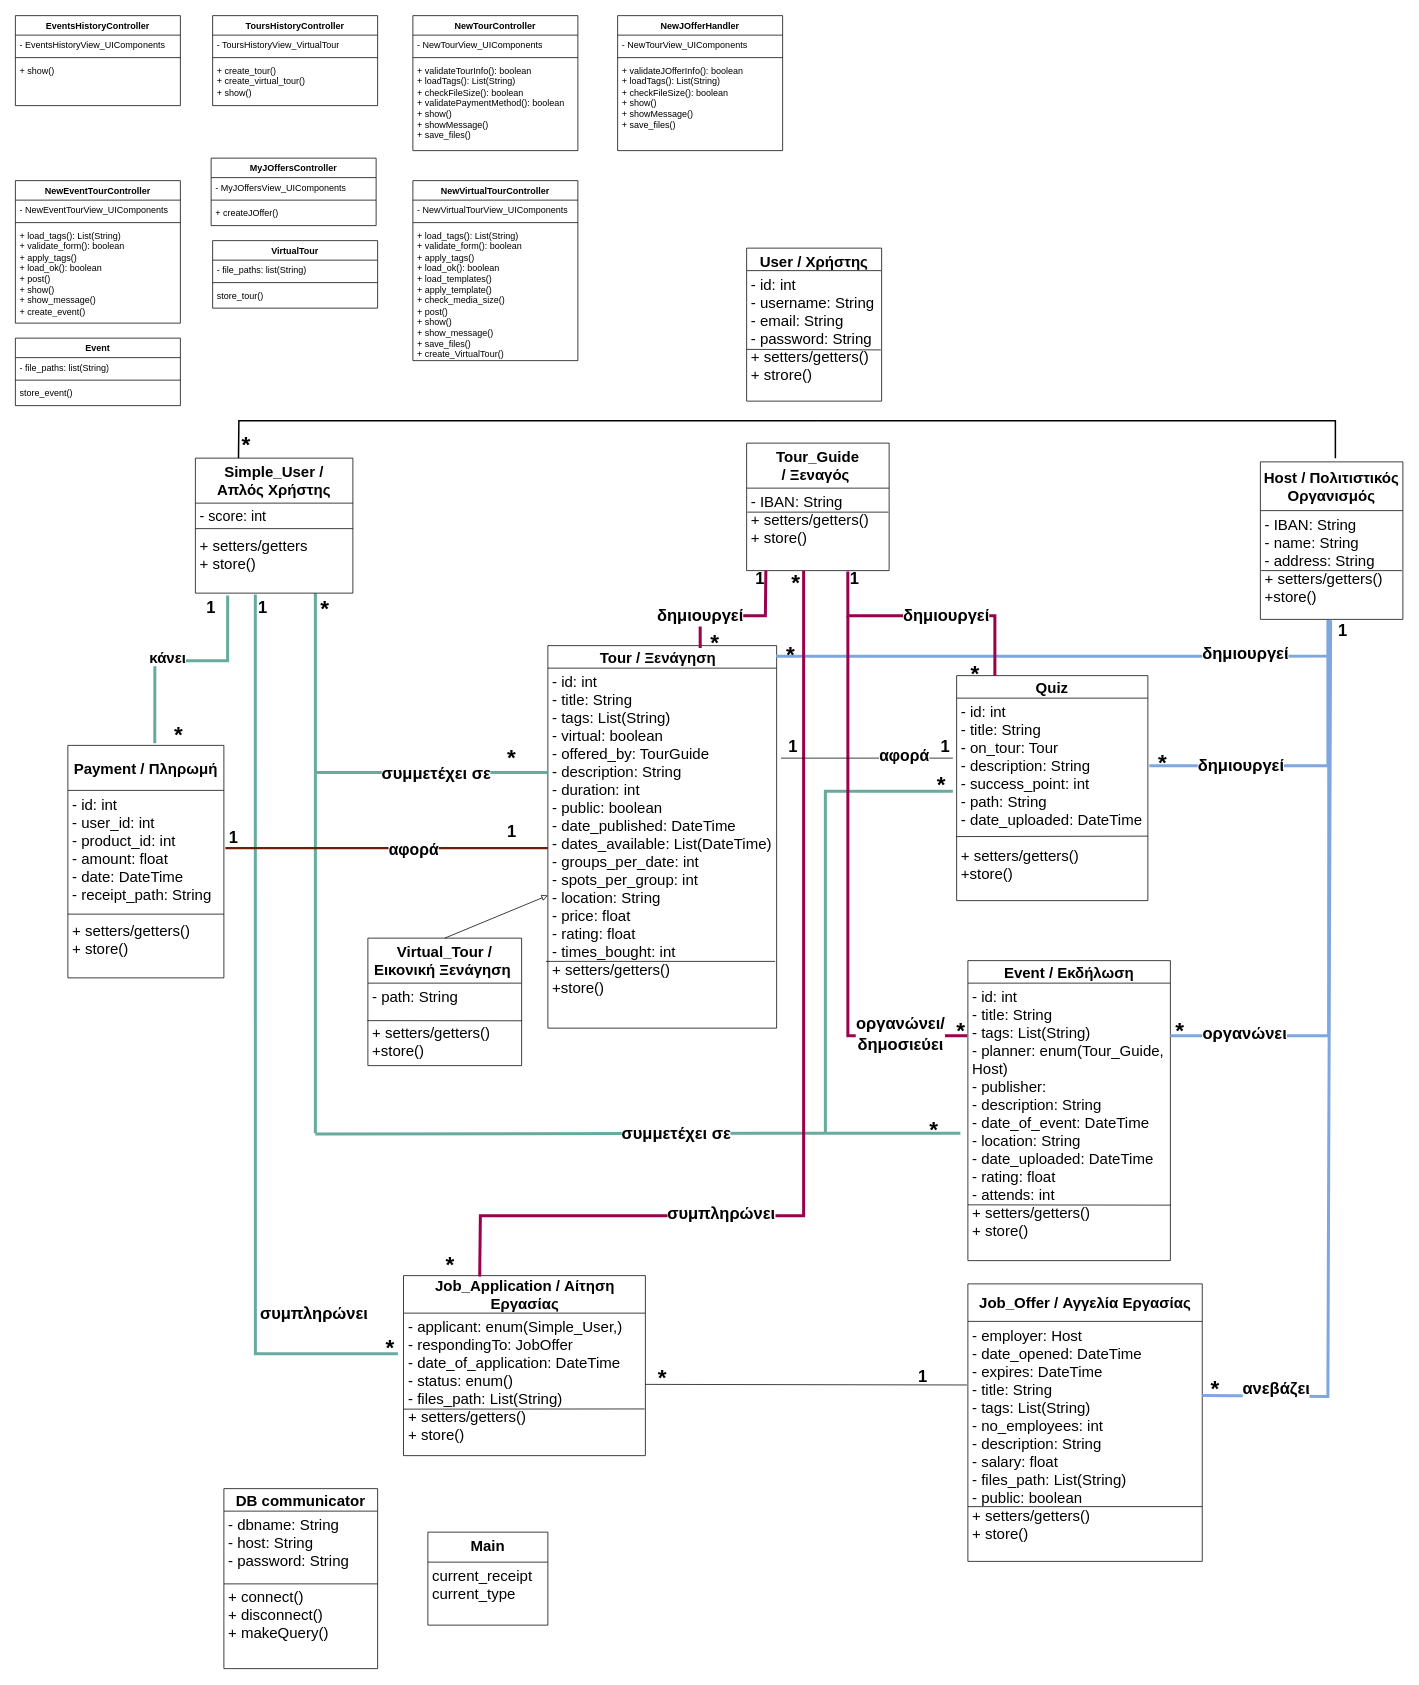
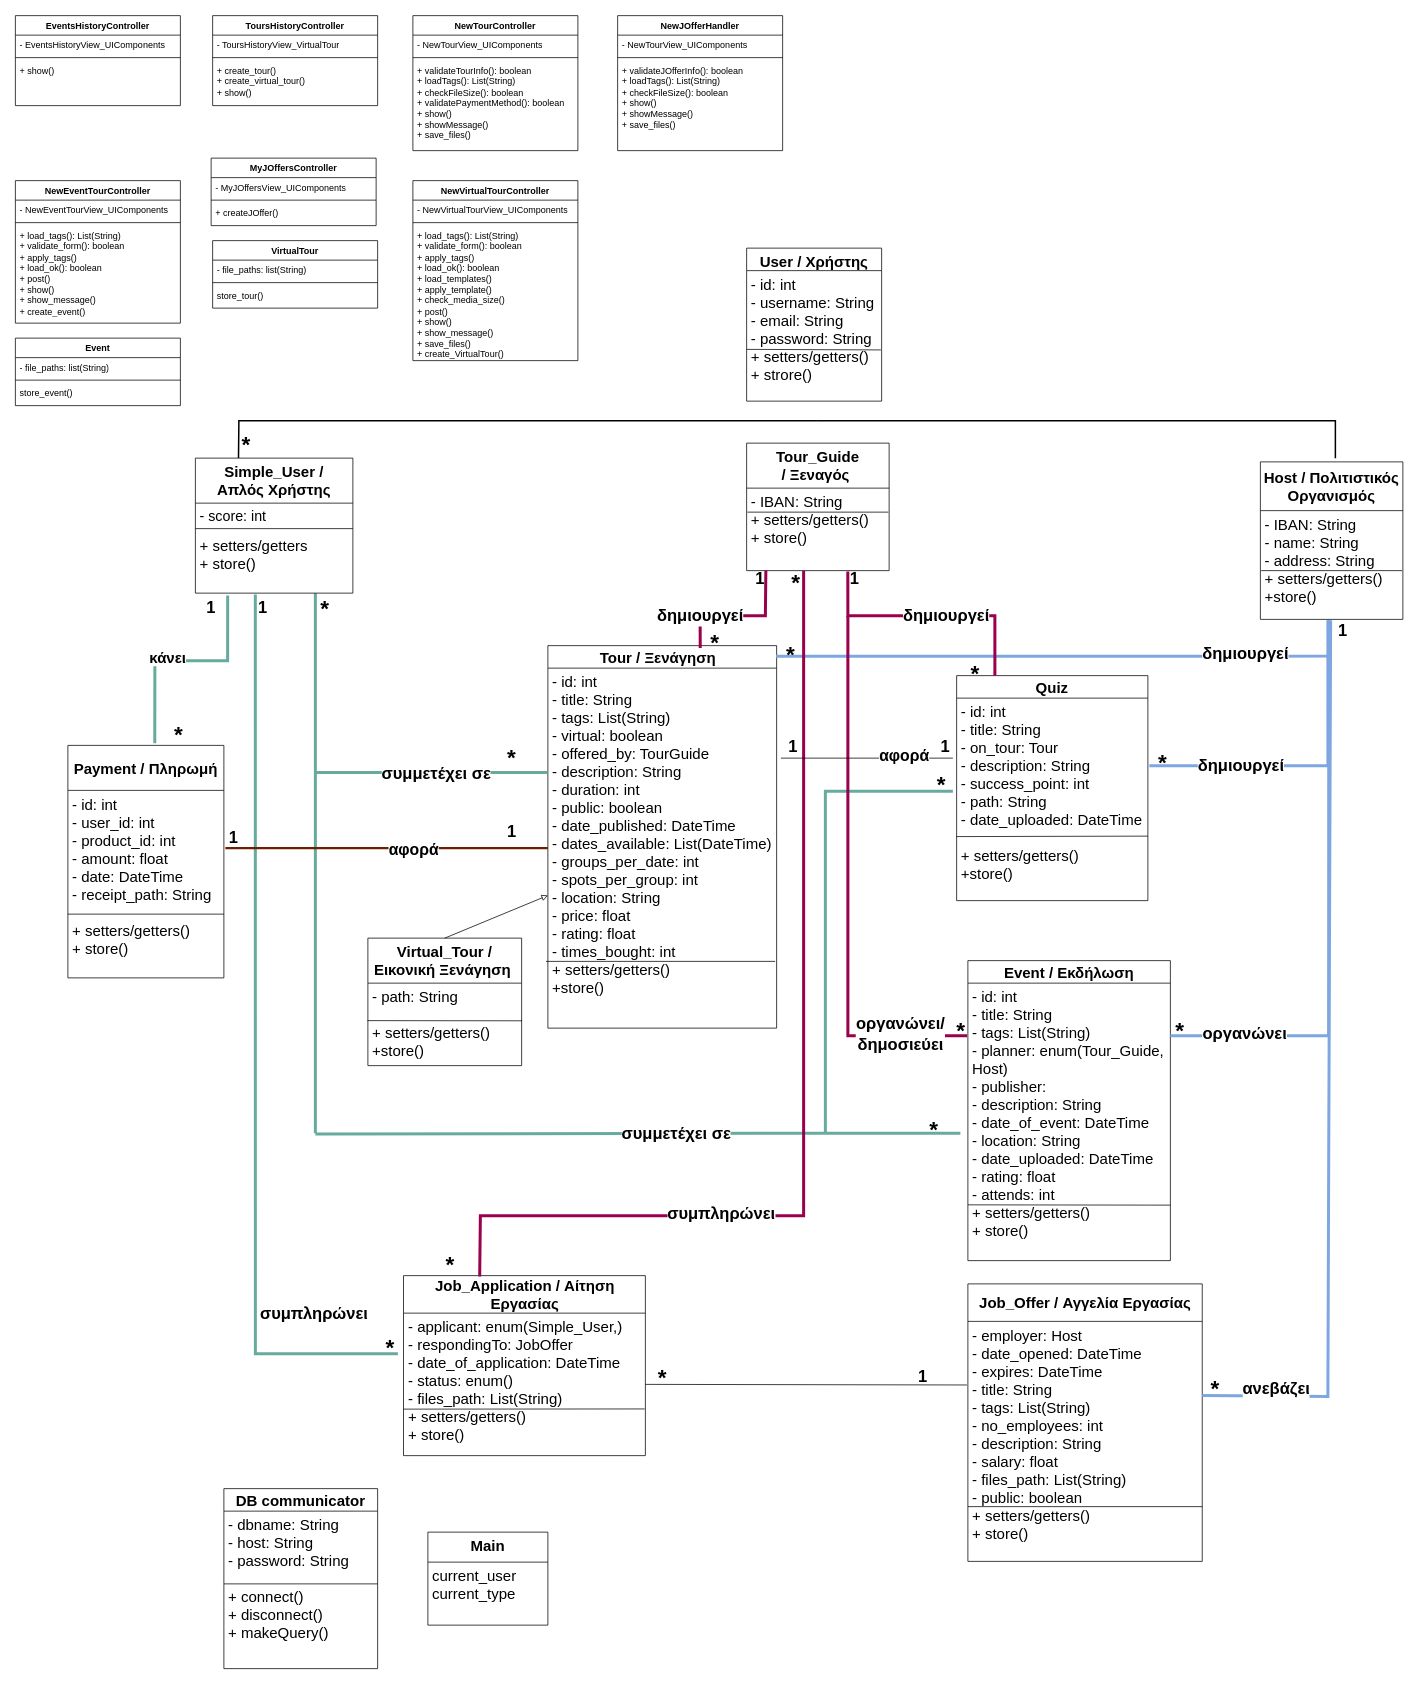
- <mxCell id="44" value="current_receipt&#10;current_type" style="text;align=left;verticalAlign=top;spacingLeft=4;spacingRight=4;overflow=hidden;rotatable=0;points=[[0,0.5],[1,0.5]];portConstraint=eastwest;fontSize=20;" parent="43" vertex="1"><mxGeometry y="40" width="160" height="84" as="geometry" /></mxCell>
+ <mxCell id="44" value="current_user&#10;current_type" style="text;align=left;verticalAlign=top;spacingLeft=4;spacingRight=4;overflow=hidden;rotatable=0;points=[[0,0.5],[1,0.5]];portConstraint=eastwest;fontSize=20;" parent="43" vertex="1"><mxGeometry y="40" width="160" height="84" as="geometry" /></mxCell>
